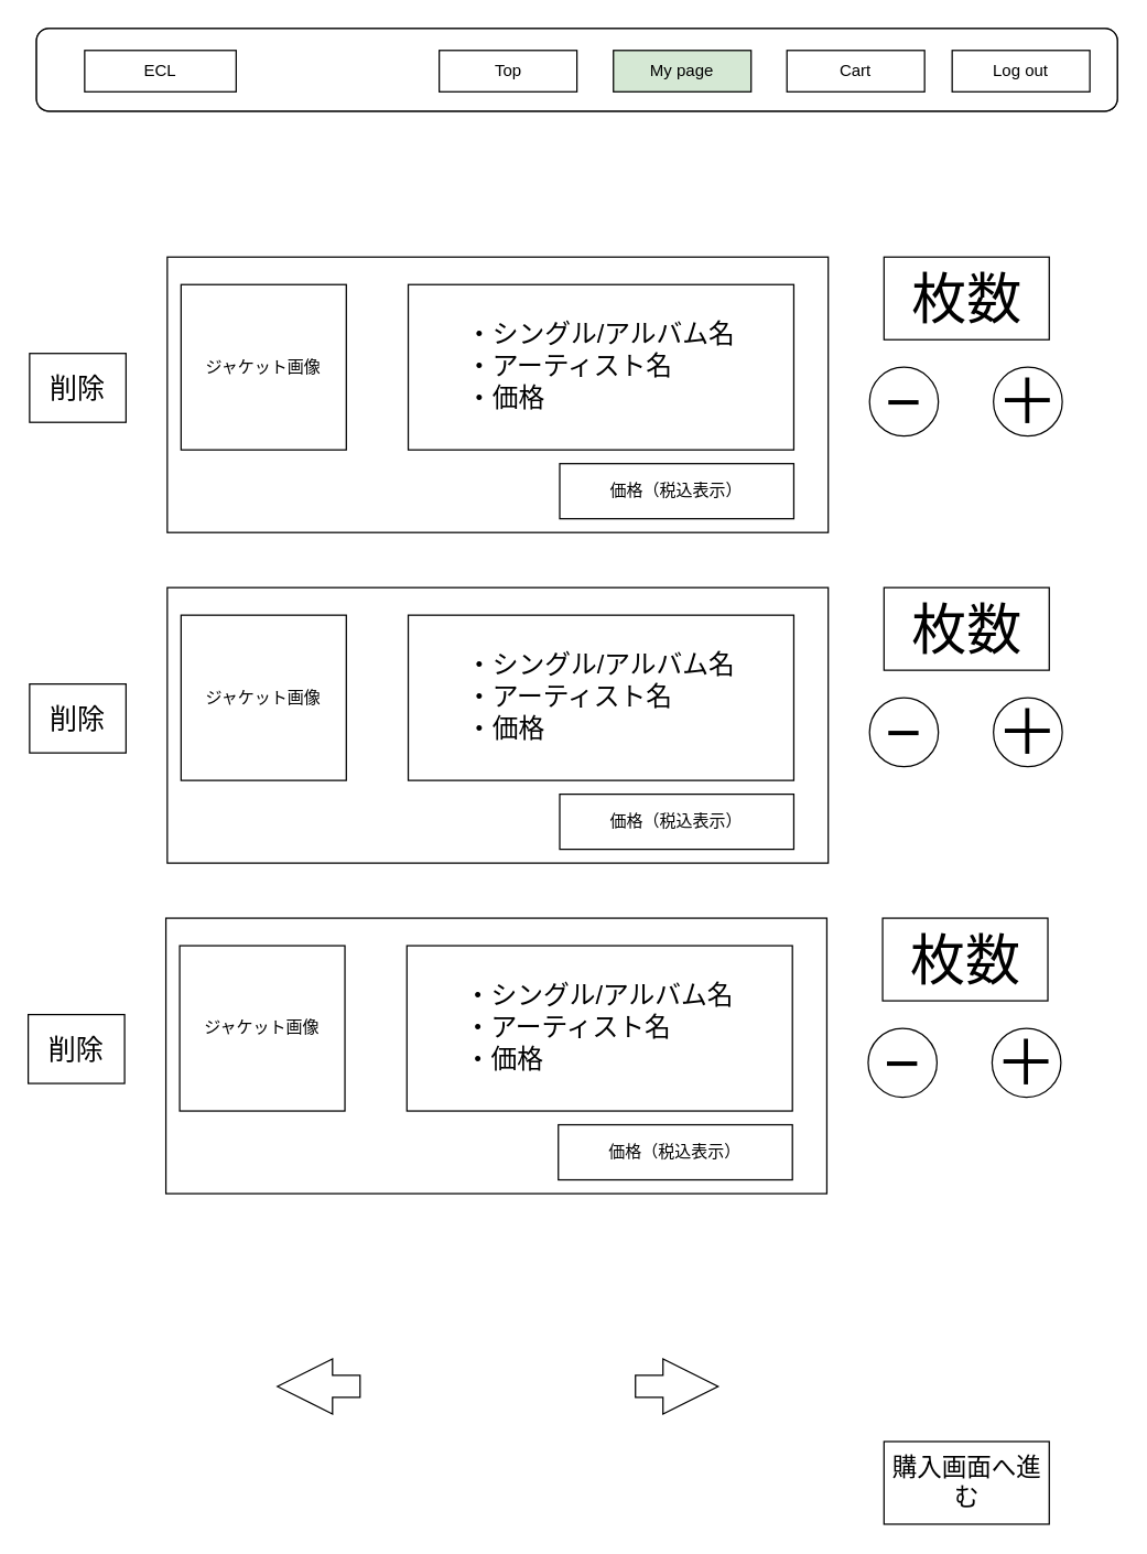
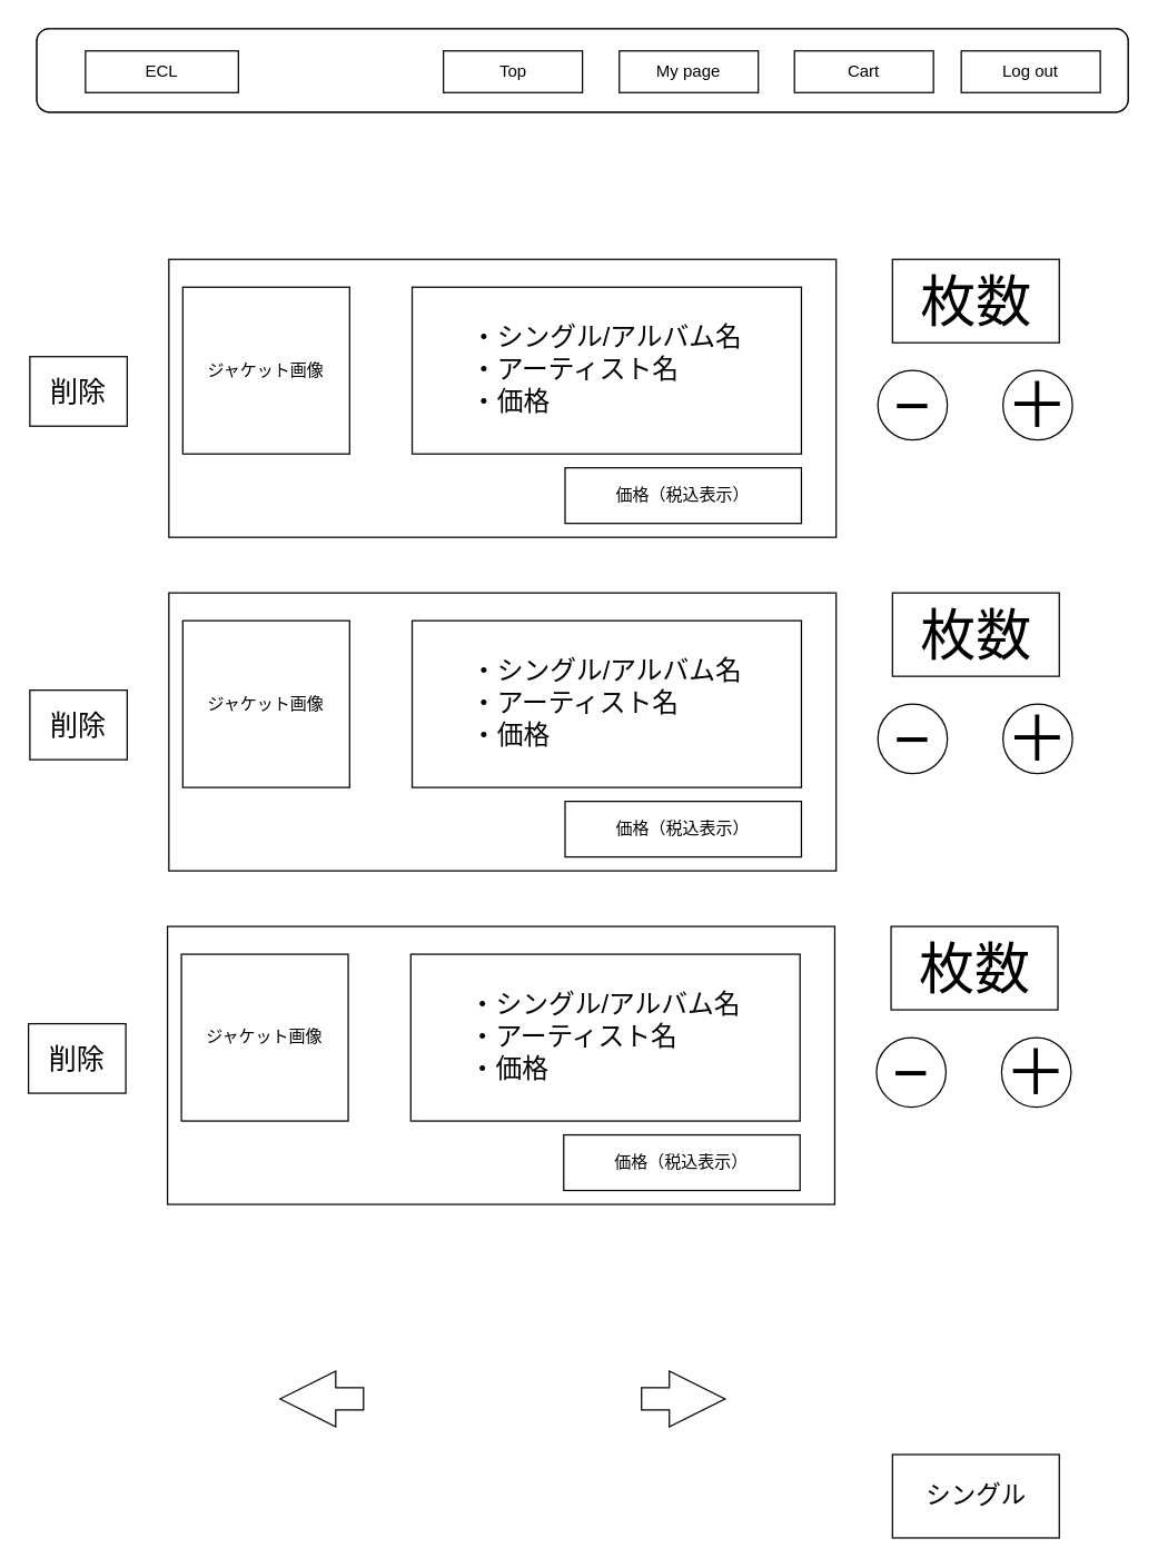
- <mxCell id="39" value="My page" style="rounded=0;whiteSpace=wrap;html=1;fillColor=#d5e8d4;" vertex="1" parent="1"><mxGeometry x="445" y="36" width="100" height="30" as="geometry" /></mxCell>
+ <mxCell id="39" value="My page" style="rounded=0;whiteSpace=wrap;html=1;" vertex="1" parent="1"><mxGeometry x="445" y="36" width="100" height="30" as="geometry" /></mxCell>
- <mxCell id="33" value="&lt;font style=&quot;font-size: 18px&quot;&gt;購入画面へ進む&lt;/font&gt;" style="rounded=0;whiteSpace=wrap;html=1;" vertex="1" parent="1"><mxGeometry x="641.5" y="1046" width="120" height="60" as="geometry" /></mxCell>
+ <mxCell id="33" value="&lt;font style=&quot;font-size: 18px&quot;&gt;シングル&lt;/font&gt;" style="rounded=0;whiteSpace=wrap;html=1;" vertex="1" parent="1"><mxGeometry x="641.5" y="1046" width="120" height="60" as="geometry" /></mxCell>
